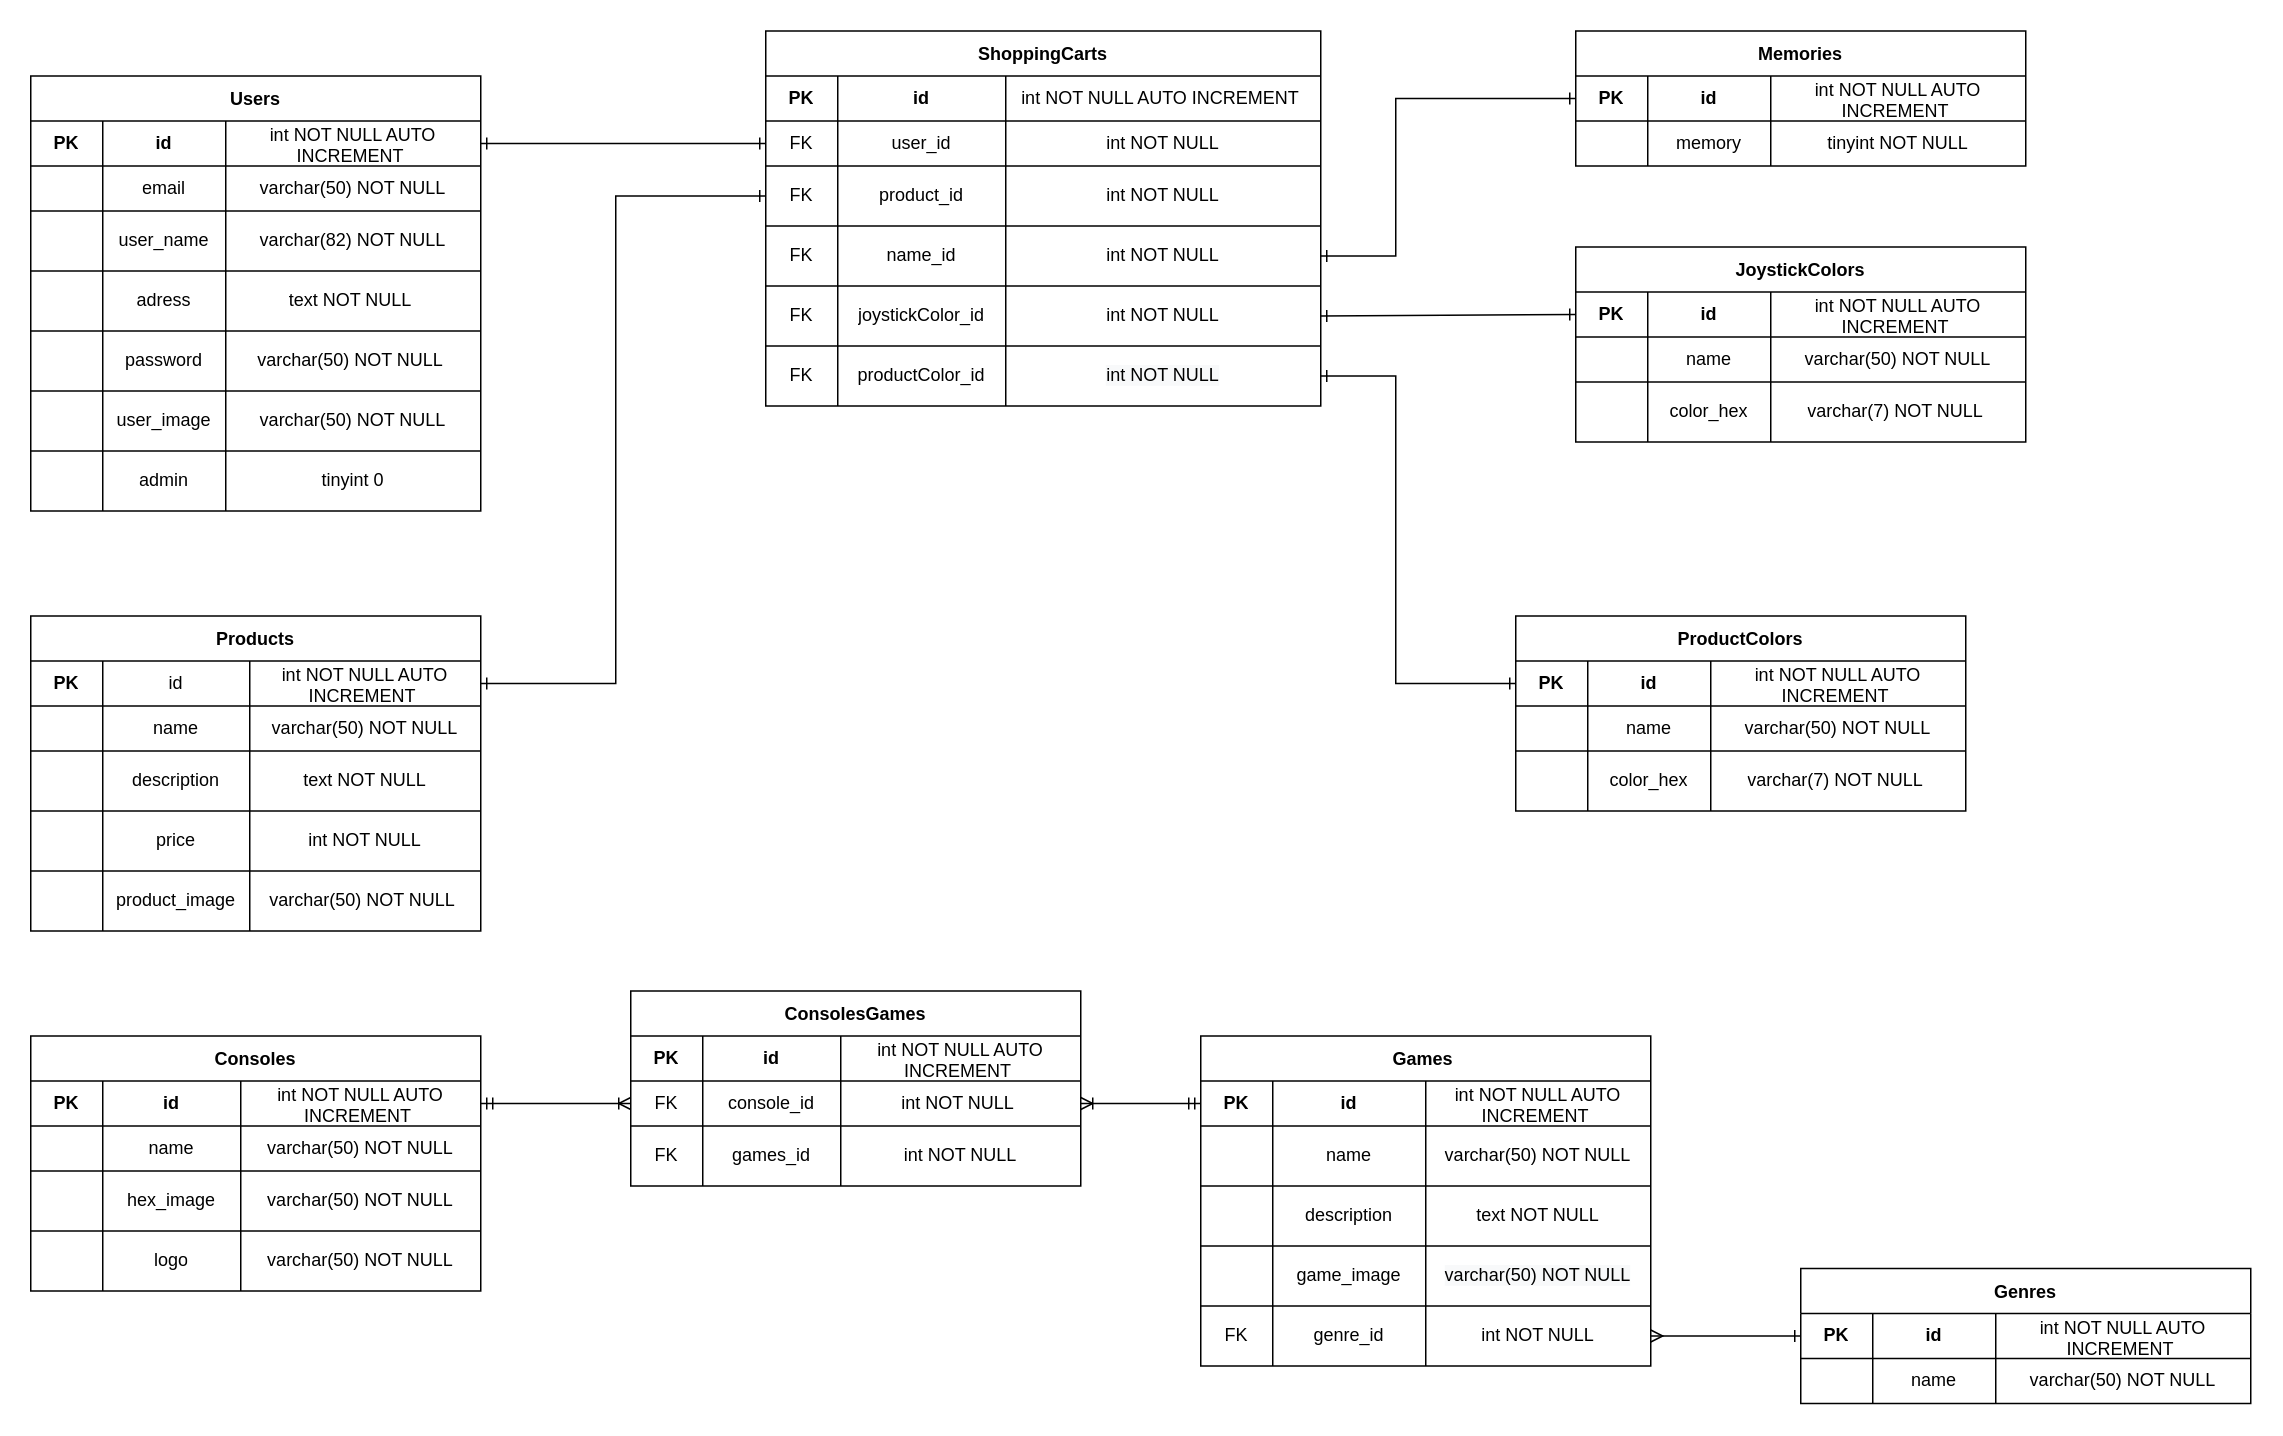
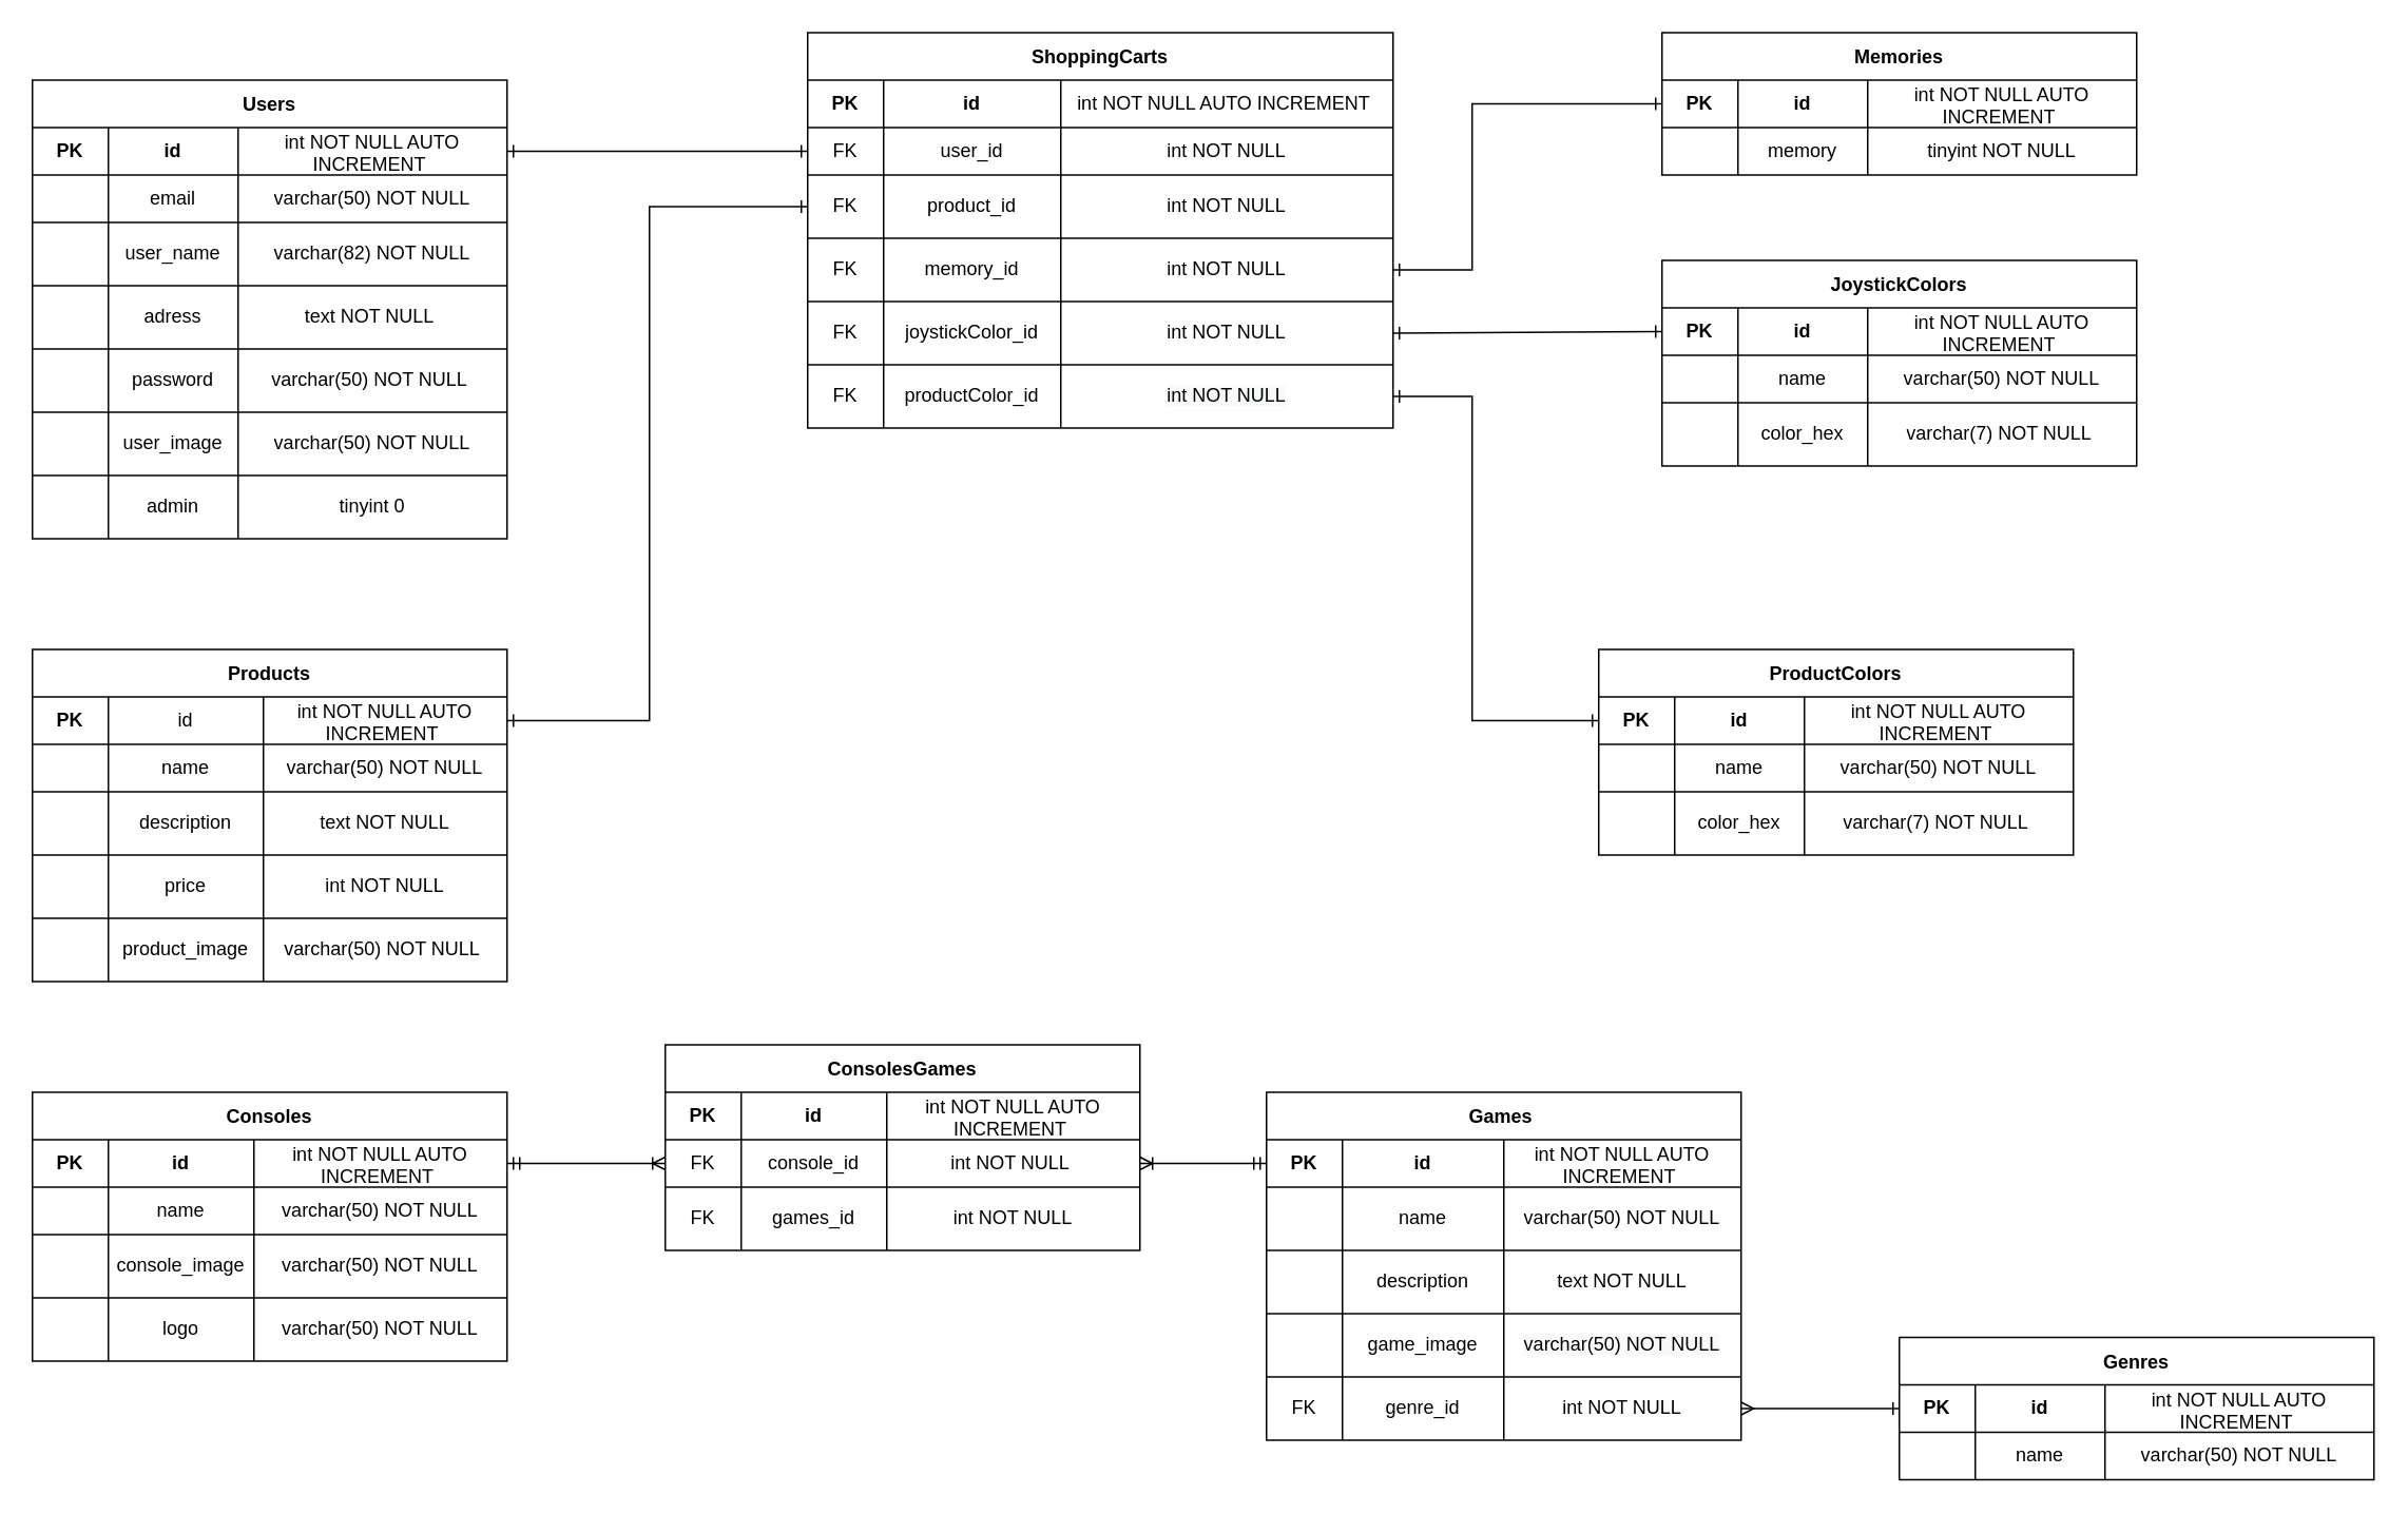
- <mxCell id="136" value="name_id" style="shape=partialRectangle;html=1;whiteSpace=wrap;connectable=0;fillColor=none;top=0;left=0;bottom=0;right=0;overflow=hidden;" vertex="1" parent="134"><mxGeometry x="48" width="112" height="40" as="geometry"><mxRectangle width="112" height="40" as="alternateBounds" /></mxGeometry></mxCell>
+ <mxCell id="136" value="memory_id" style="shape=partialRectangle;html=1;whiteSpace=wrap;connectable=0;fillColor=none;top=0;left=0;bottom=0;right=0;overflow=hidden;" vertex="1" parent="134"><mxGeometry x="48" width="112" height="40" as="geometry"><mxRectangle width="112" height="40" as="alternateBounds" /></mxGeometry></mxCell>
- <mxCell id="72" value="hex_image" style="shape=partialRectangle;html=1;whiteSpace=wrap;connectable=0;fillColor=none;top=0;left=0;bottom=0;right=0;overflow=hidden;" vertex="1" parent="70"><mxGeometry x="48" width="92" height="40" as="geometry"><mxRectangle width="92" height="40" as="alternateBounds" /></mxGeometry></mxCell>
+ <mxCell id="72" value="console_image" style="shape=partialRectangle;html=1;whiteSpace=wrap;connectable=0;fillColor=none;top=0;left=0;bottom=0;right=0;overflow=hidden;" vertex="1" parent="70"><mxGeometry x="48" width="92" height="40" as="geometry"><mxRectangle width="92" height="40" as="alternateBounds" /></mxGeometry></mxCell>
